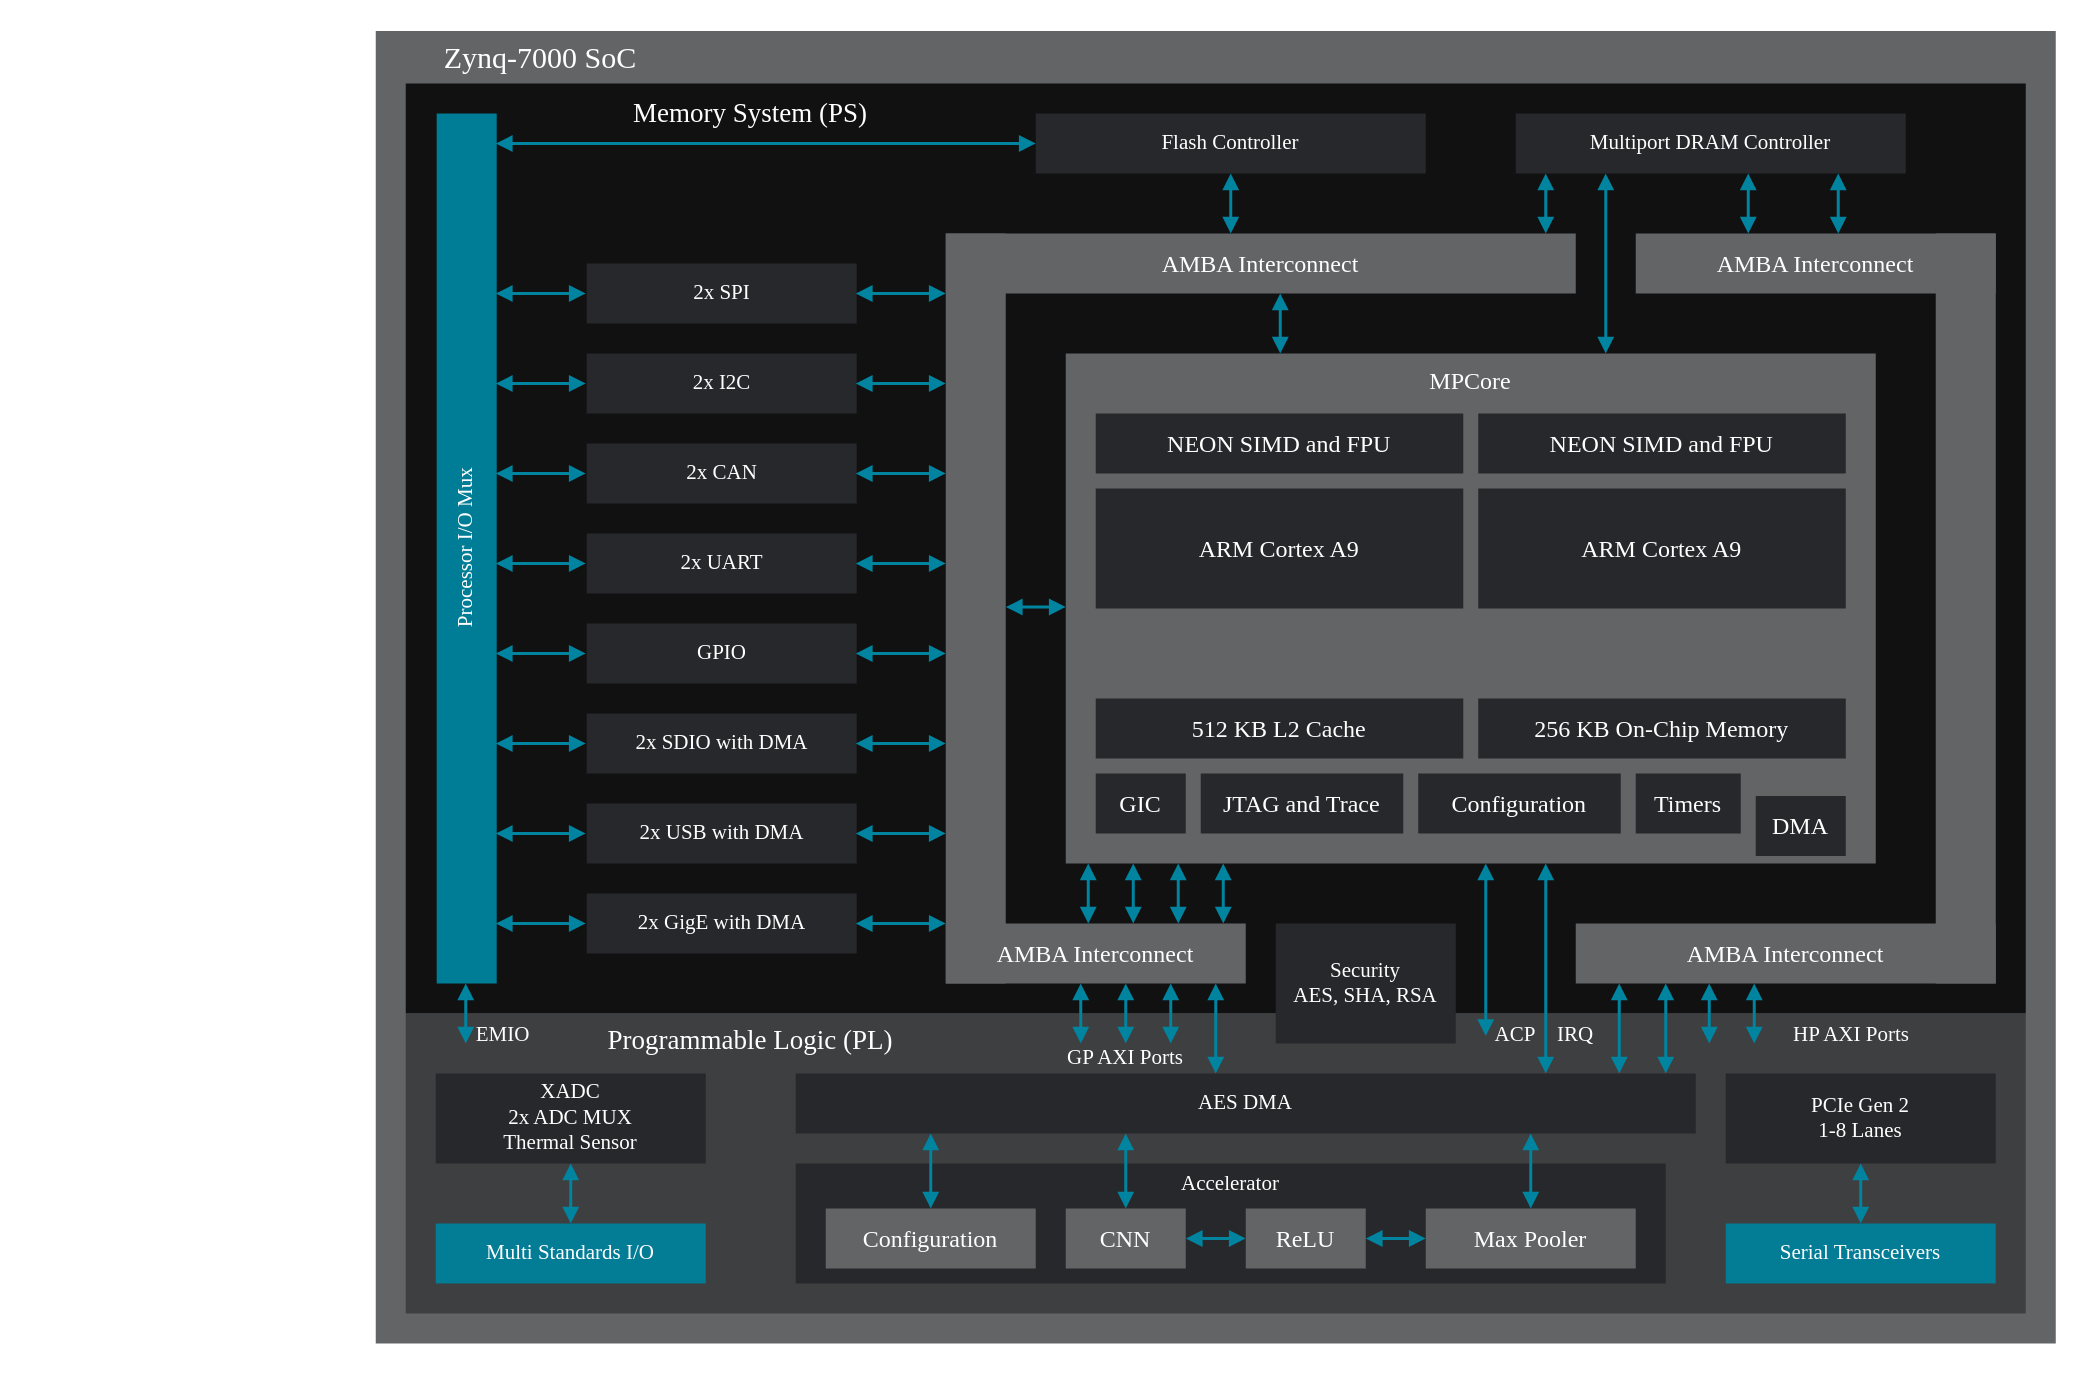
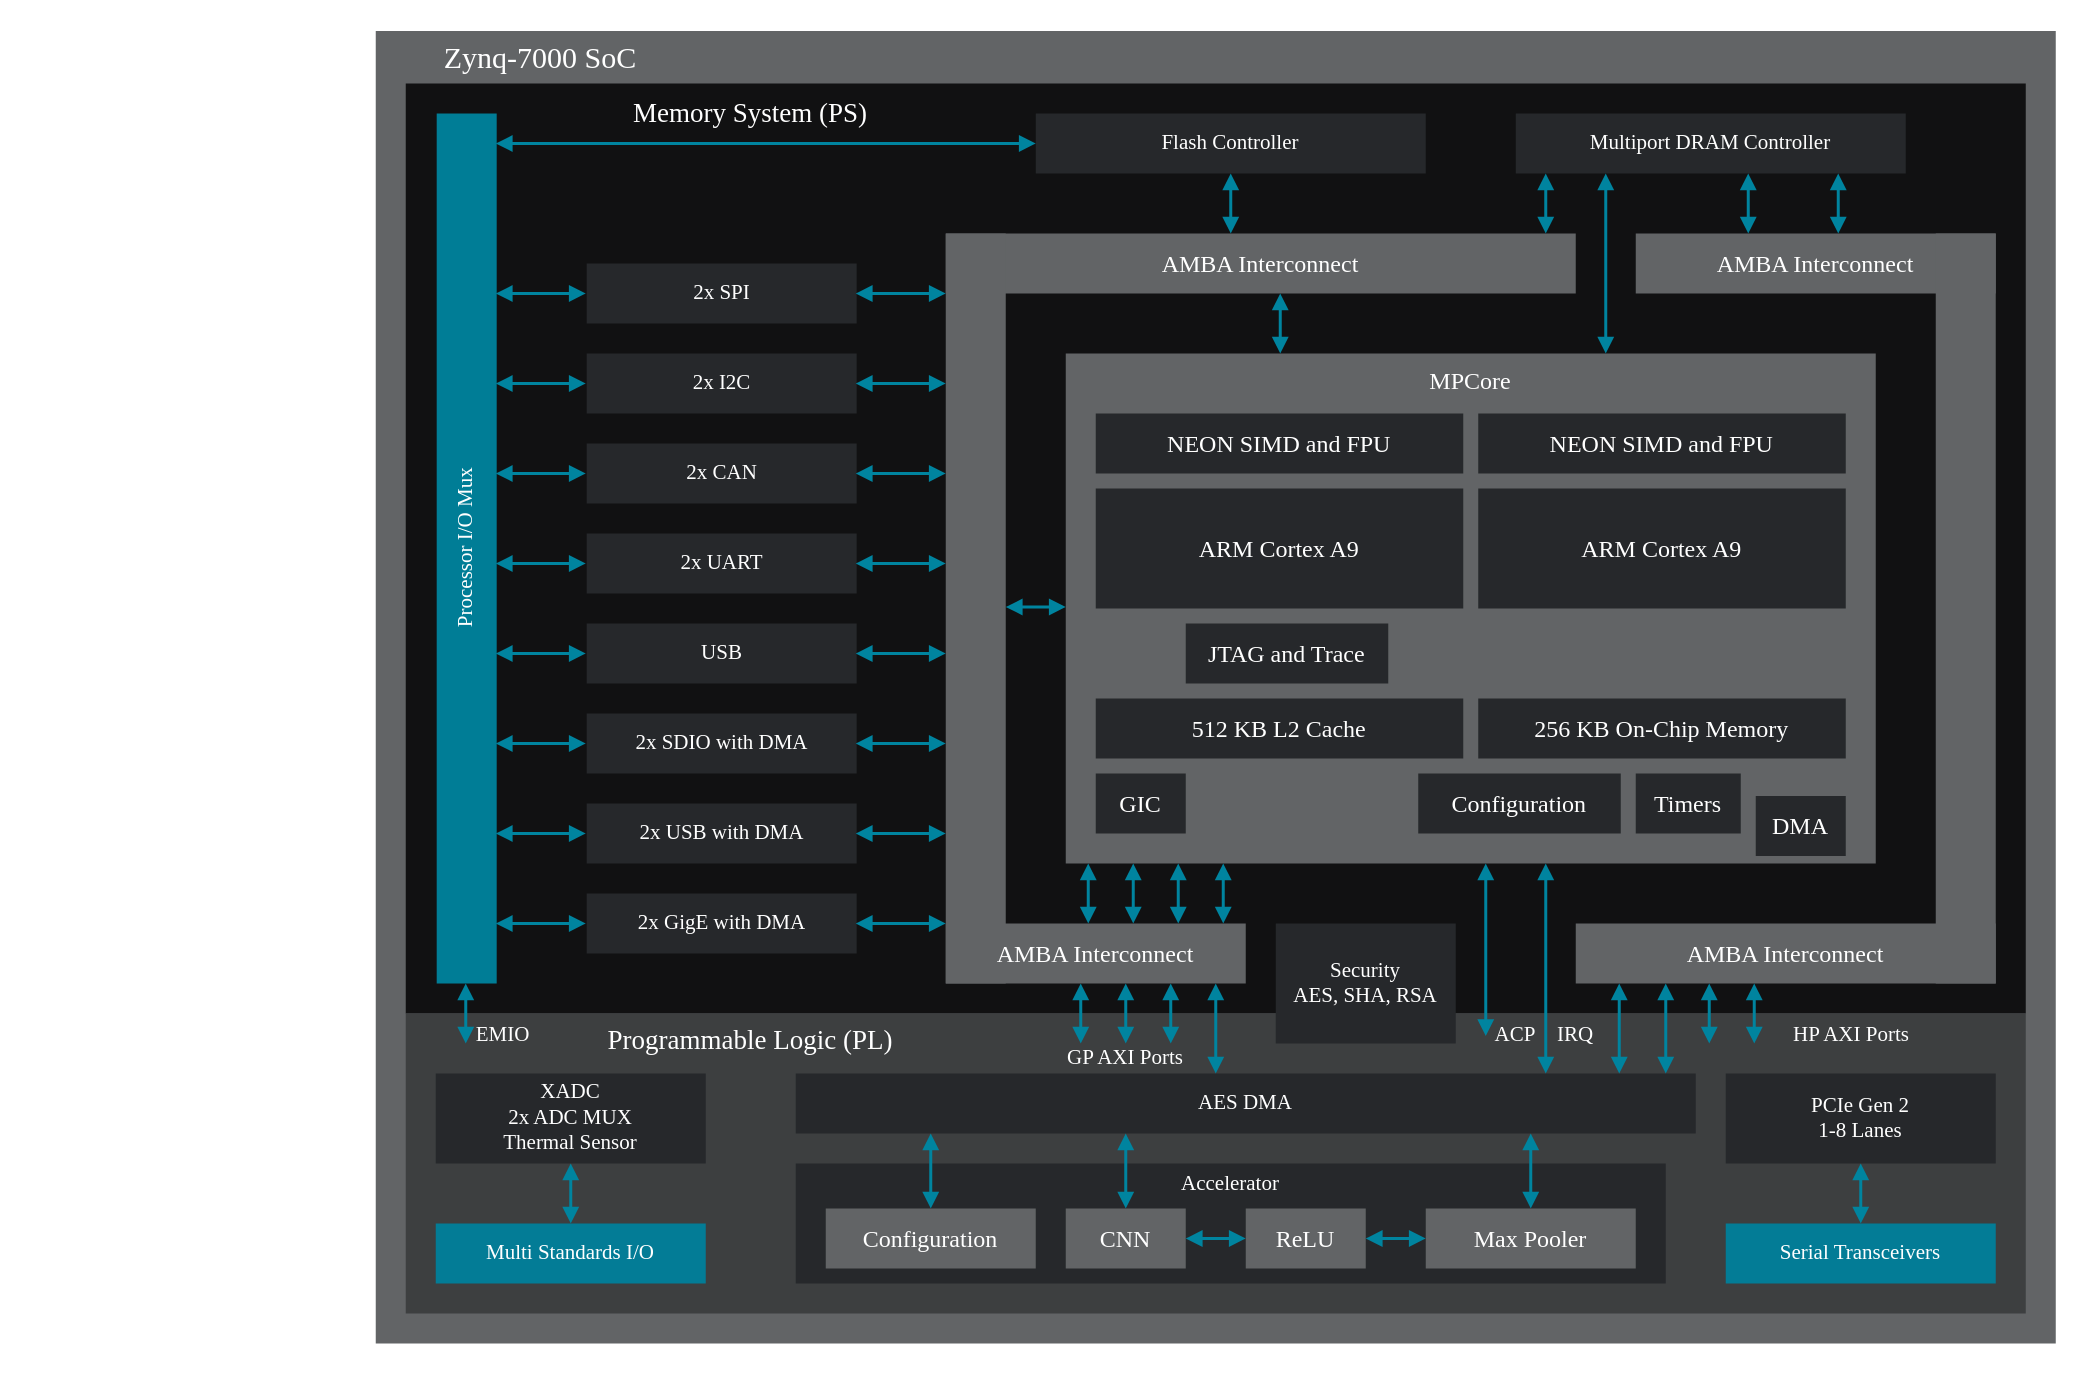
- <mxCell id="31" value="GPIO" style="rounded=0;whiteSpace=wrap;html=1;fontColor=light-dark(#ffffff, #ededed);fillColor=light-dark(#26282b, #ededed);fontFamily=VictorMono Nerd Font;strokeColor=none;fontSize=14;" vertex="1" parent="1"><mxGeometry x="390.62" y="415" width="180" height="40" as="geometry" /></mxCell>
+ <mxCell id="31" value="USB" style="rounded=0;whiteSpace=wrap;html=1;fontColor=light-dark(#ffffff, #ededed);fillColor=light-dark(#26282b, #ededed);fontFamily=VictorMono Nerd Font;strokeColor=none;fontSize=14;" vertex="1" parent="1"><mxGeometry x="390.62" y="415" width="180" height="40" as="geometry" /></mxCell>
- <mxCell id="13" value="JTAG and Trace" style="rounded=0;whiteSpace=wrap;html=1;fontColor=light-dark(#ffffff, #ededed);fillColor=light-dark(#26282b, #ededed);fontFamily=VictorMono Nerd Font;strokeColor=none;fontSize=16;" vertex="1" parent="1"><mxGeometry x="800" y="515" width="135" height="40" as="geometry" /></mxCell>
+ <mxCell id="13" value="JTAG and Trace" style="rounded=0;whiteSpace=wrap;html=1;fontColor=light-dark(#ffffff, #ededed);fillColor=light-dark(#26282b, #ededed);fontFamily=VictorMono Nerd Font;strokeColor=none;fontSize=16;" vertex="1" parent="1"><mxGeometry x="790" y="415" width="135" height="40" as="geometry" /></mxCell>
